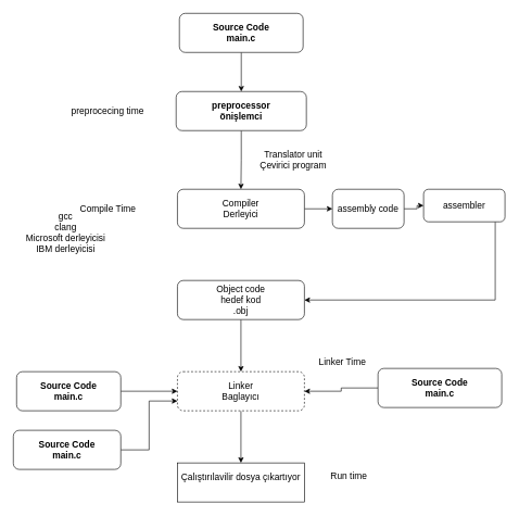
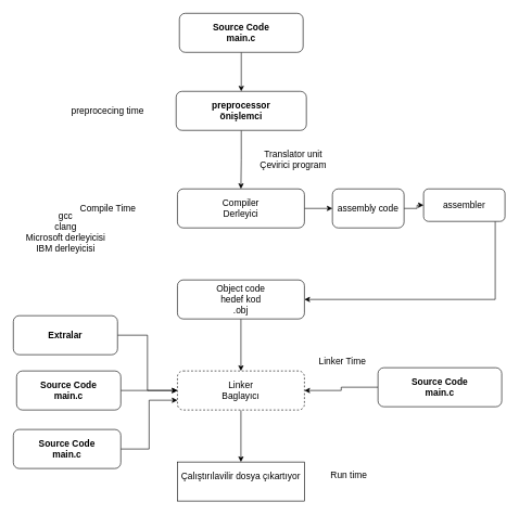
+ <mxCell id="28" value="&lt;font style=&quot;font-size: 14px&quot;&gt;&lt;b&gt;Extralar&lt;br&gt;&lt;/b&gt;&lt;/font&gt;" style="rounded=1;whiteSpace=wrap;html=1;" vertex="1" parent="1"><mxGeometry x="20" y="485" width="160" height="60" as="geometry" /></mxCell>
+ <mxCell id="27" style="edgeStyle=orthogonalEdgeStyle;rounded=0;orthogonalLoop=1;jettySize=auto;html=1;exitX=1;exitY=0.5;exitDx=0;exitDy=0;entryX=0;entryY=0.5;entryDx=0;entryDy=0;fontSize=14;" edge="1" parent="1" source="28" target="19"><mxGeometry relative="1" as="geometry" /></mxCell>
